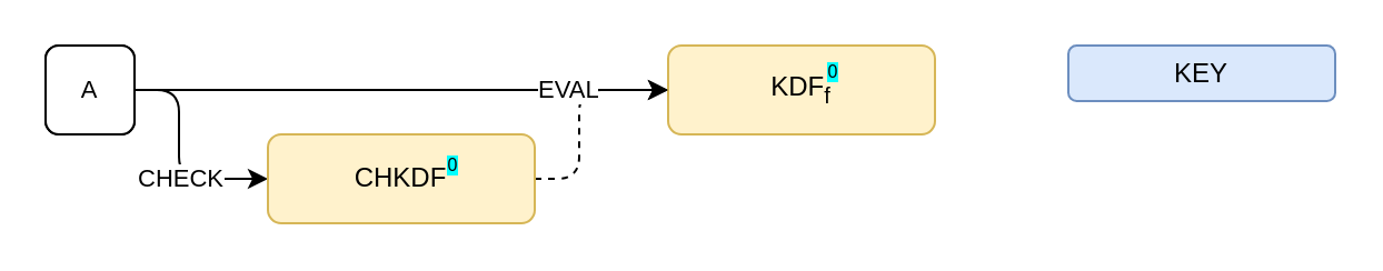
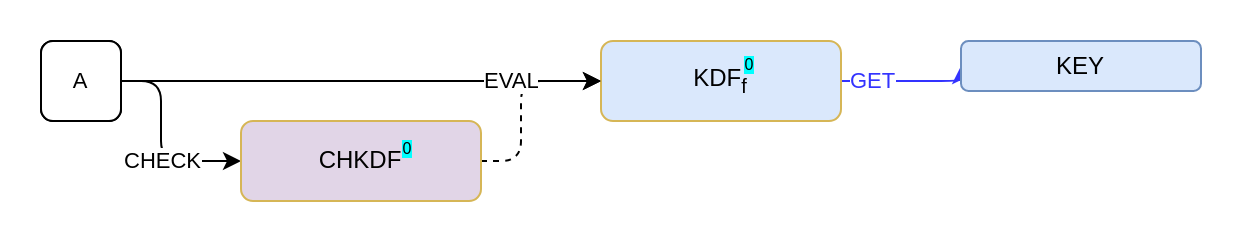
- <mxCell id="5" value="KDF&lt;sub&gt;f&lt;/sub&gt;" style="rounded=1;whiteSpace=wrap;html=1;fillColor=#fff2cc;strokeColor=#d6b656;" parent="1" vertex="1"><mxGeometry x="300" y="20" width="120" height="40" as="geometry" /></mxCell>
+ <mxCell id="5" value="KDF&lt;sub&gt;f&lt;/sub&gt;" style="rounded=1;whiteSpace=wrap;html=1;fillColor=#dae8fc;strokeColor=#d6b656;" parent="1" vertex="1"><mxGeometry x="300" y="20" width="120" height="40" as="geometry" /></mxCell>
+ <mxCell id="3" value="GET" style="edgeStyle=orthogonalEdgeStyle;rounded=1;orthogonalLoop=1;jettySize=auto;html=1;exitX=1;exitY=0.5;exitDx=0;exitDy=0;entryX=0;entryY=0.5;entryDx=0;entryDy=0;strokeColor=#3333FF;fontSize=11;fontColor=#3333FF;align=left;" parent="1" source="5" target="6" edge="1"><mxGeometry x="-0.333" y="-20" relative="1" as="geometry"><Array as="points"><mxPoint x="440" y="40" /><mxPoint x="440" y="40" /></Array><mxPoint x="-20" y="-20" as="offset" /></mxGeometry></mxCell>
- <mxCell id="11" value="CHKDF" style="rounded=1;whiteSpace=wrap;html=1;fillColor=#fff2cc;strokeColor=#d6b656;" vertex="1" parent="1"><mxGeometry x="120" y="60" width="120" height="40" as="geometry" /></mxCell>
+ <mxCell id="11" value="CHKDF" style="rounded=1;whiteSpace=wrap;html=1;fillColor=#e1d5e7;strokeColor=#d6b656;" vertex="1" parent="1"><mxGeometry x="120" y="60" width="120" height="40" as="geometry" /></mxCell>
